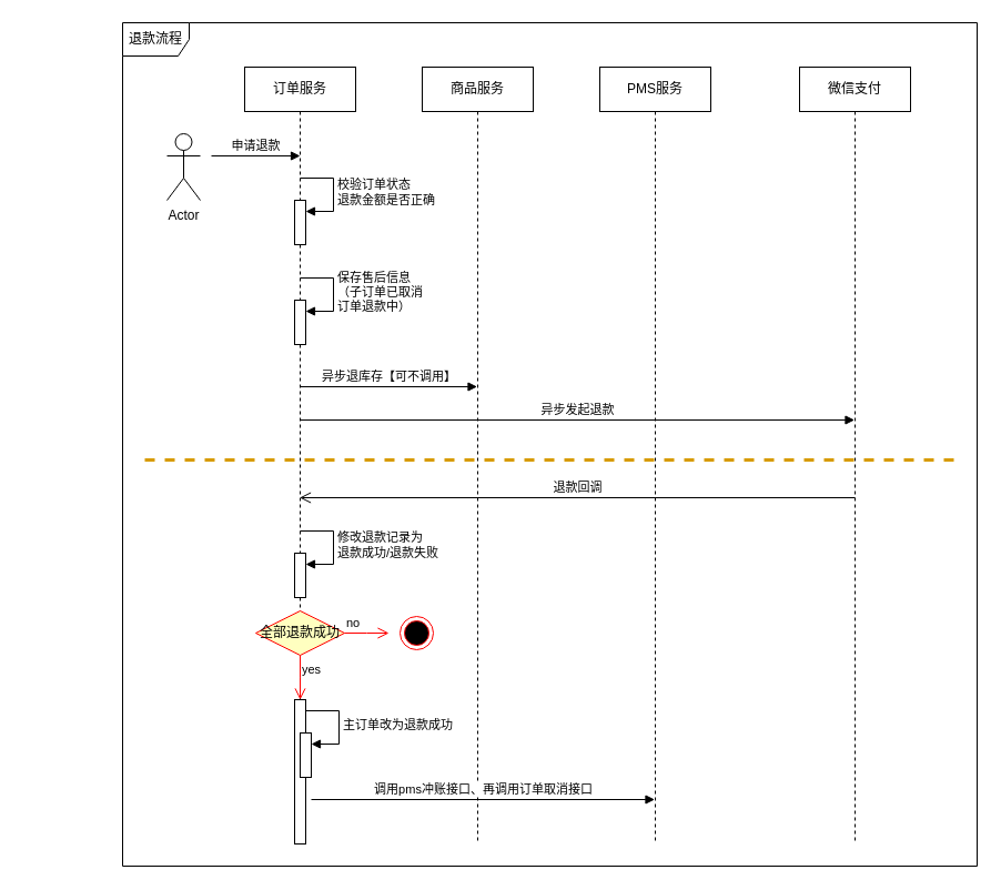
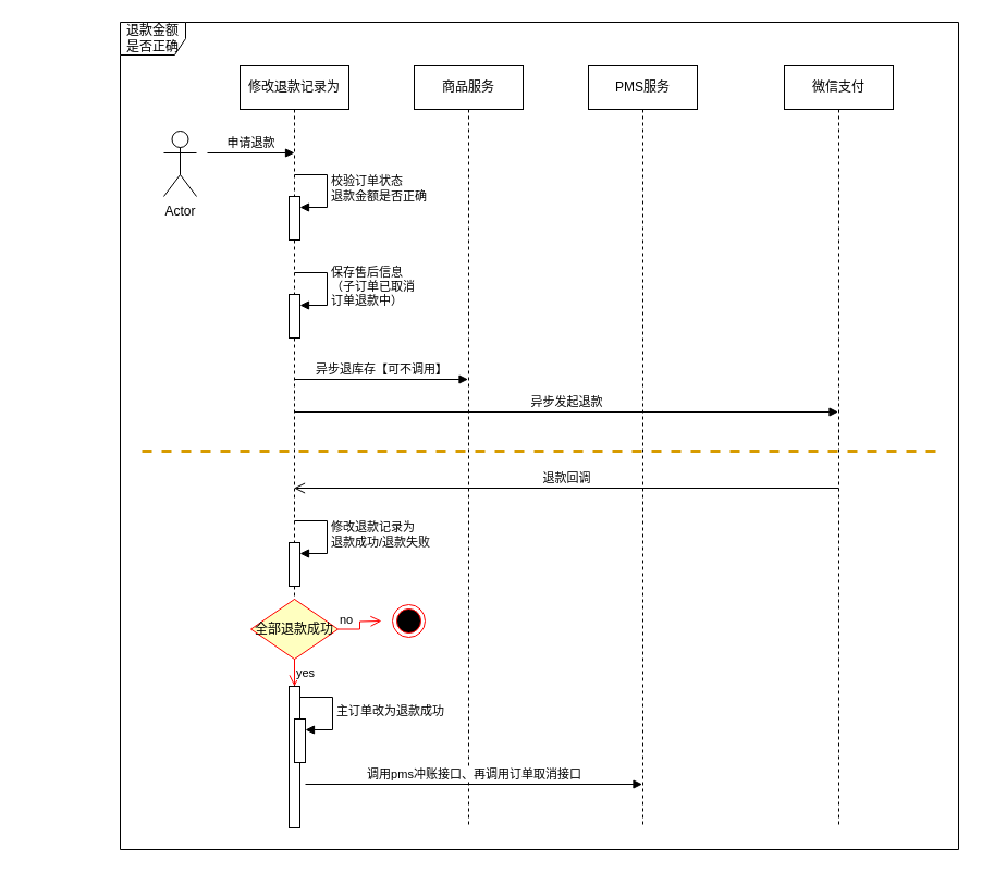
- <mxCell id="2" value="退款流程" style="shape=umlFrame;whiteSpace=wrap;html=1;pointerEvents=0;" vertex="1" parent="1"><mxGeometry x="110" y="20" width="770" height="760" as="geometry" /></mxCell>
+ <mxCell id="2" value="退款金额是否正确" style="shape=umlFrame;whiteSpace=wrap;html=1;pointerEvents=0;" vertex="1" parent="1"><mxGeometry x="110" y="20" width="770" height="760" as="geometry" /></mxCell>
- <mxCell id="3" value="订单服务" style="shape=umlLifeline;perimeter=lifelinePerimeter;whiteSpace=wrap;html=1;container=1;dropTarget=0;collapsible=0;recursiveResize=0;outlineConnect=0;portConstraint=eastwest;newEdgeStyle={&quot;curved&quot;:0,&quot;rounded&quot;:0};" vertex="1" parent="1"><mxGeometry x="220" y="60" width="100" height="570" as="geometry" /></mxCell>
+ <mxCell id="3" value="修改退款记录为" style="shape=umlLifeline;perimeter=lifelinePerimeter;whiteSpace=wrap;html=1;container=1;dropTarget=0;collapsible=0;recursiveResize=0;outlineConnect=0;portConstraint=eastwest;newEdgeStyle={&quot;curved&quot;:0,&quot;rounded&quot;:0};" vertex="1" parent="1"><mxGeometry x="220" y="60" width="100" height="570" as="geometry" /></mxCell>
- <mxCell id="21" value="全部退款成功" style="rhombus;whiteSpace=wrap;html=1;fontColor=#000000;fillColor=#ffffc0;strokeColor=#ff0000;" vertex="1" parent="1"><mxGeometry x="230" y="550" width="80" height="40" as="geometry" /></mxCell>
+ <mxCell id="21" value="全部退款成功" style="rhombus;whiteSpace=wrap;html=1;fontColor=#000000;fillColor=#ffffc0;strokeColor=#ff0000;" vertex="1" parent="1"><mxGeometry x="230" y="550" width="80" height="55" as="geometry" /></mxCell>
